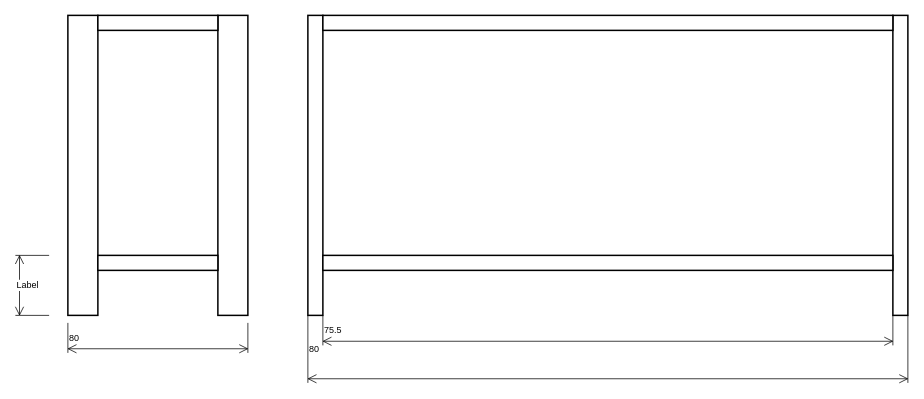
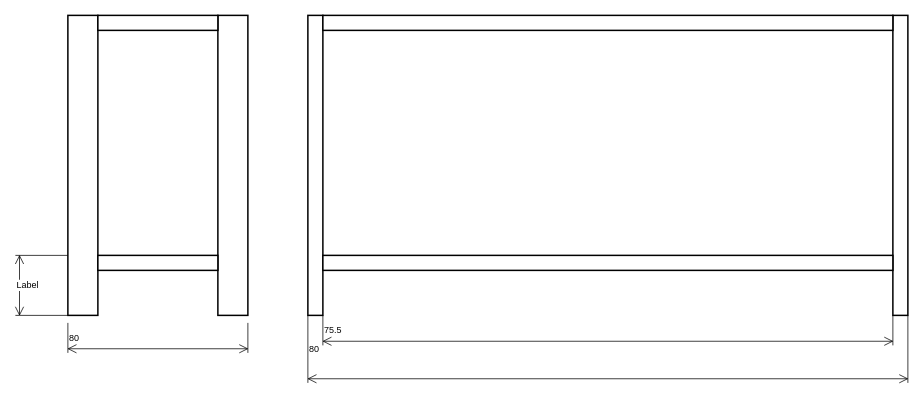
- <mxCell id="6" value="Label" style="shape=dimension;direction=south;whiteSpace=wrap;html=1;align=left;points=[];verticalAlign=middle;labelBackgroundColor=#ffffff" vertex="1" parent="1"><mxGeometry x="20" y="340" width="45" height="80" as="geometry" /></mxCell>
+ <mxCell id="6" value="Label" style="shape=dimension;direction=south;whiteSpace=wrap;html=1;align=left;points=[];verticalAlign=middle;labelBackgroundColor=#ffffff" vertex="1" parent="1"><mxGeometry x="20" y="340" width="70" height="80" as="geometry" /></mxCell>
